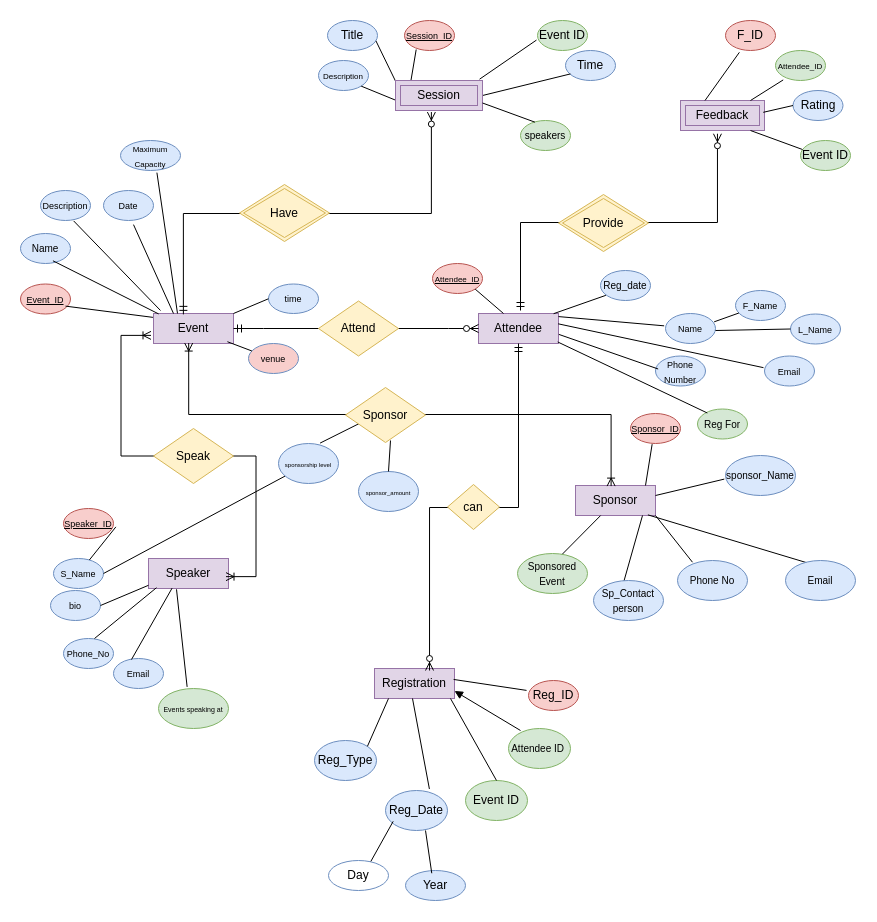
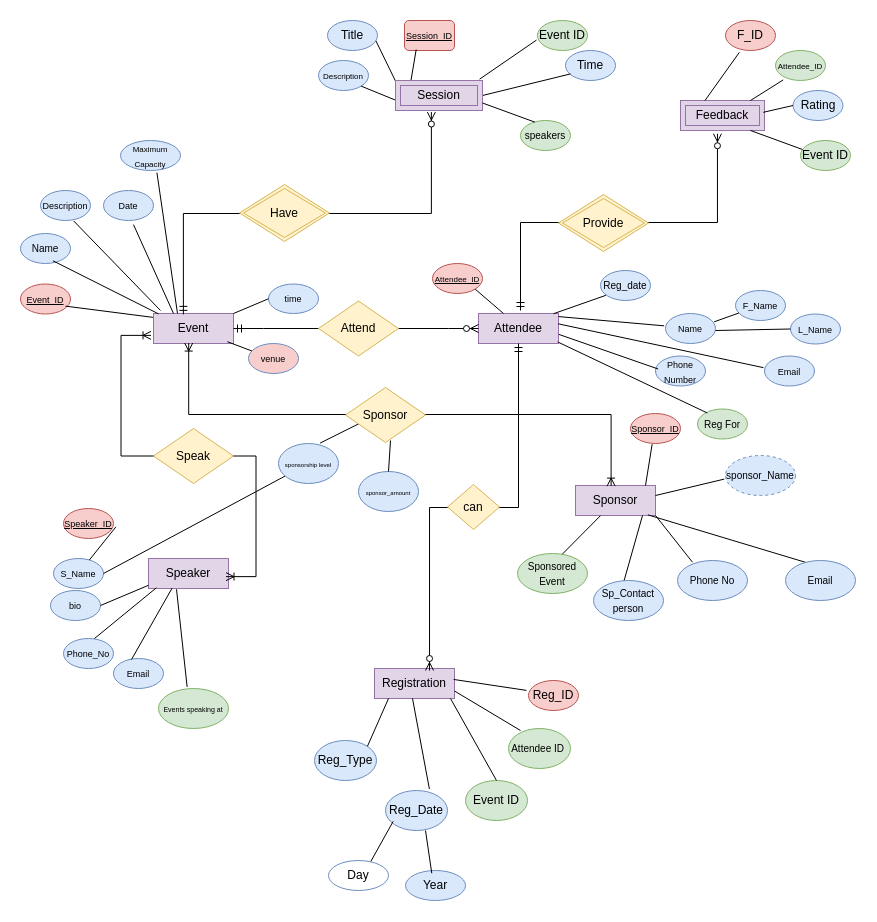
- <mxCell id="61" value="&lt;font style=&quot;font-size: 9px;&quot;&gt;&lt;u&gt;Session_ID&lt;/u&gt;&lt;/font&gt;" style="ellipse;whiteSpace=wrap;html=1;align=center;spacing=-2;fillColor=#f8cecc;strokeColor=#b85450;" parent="1" vertex="1"><mxGeometry x="404" y="20" width="50" height="30" as="geometry" /></mxCell>
+ <mxCell id="61" value="&lt;font style=&quot;font-size: 9px;&quot;&gt;&lt;u&gt;Session_ID&lt;/u&gt;&lt;/font&gt;" style="whiteSpace=wrap;html=1;align=center;spacing=-2;fillColor=#f8cecc;strokeColor=#b85450;rounded=1;" parent="1" vertex="1"><mxGeometry x="404" y="20" width="50" height="30" as="geometry" /></mxCell>
- <mxCell id="49" value="&lt;font size=&quot;1&quot;&gt;sponsor_Name&lt;/font&gt;" style="ellipse;whiteSpace=wrap;html=1;align=center;spacing=-2;fillColor=#dae8fc;strokeColor=#6c8ebf;" parent="1" vertex="1"><mxGeometry x="725" y="455" width="70" height="40" as="geometry" /></mxCell>
+ <mxCell id="49" value="&lt;font size=&quot;1&quot;&gt;sponsor_Name&lt;/font&gt;" style="ellipse;whiteSpace=wrap;html=1;align=center;spacing=-2;fillColor=#dae8fc;strokeColor=#6c8ebf;dashed=1;" parent="1" vertex="1"><mxGeometry x="725" y="455" width="70" height="40" as="geometry" /></mxCell>
- <mxCell id="84" value="" style="endArrow=block;html=1;rounded=0;entryX=1;entryY=0.75;entryDx=0;entryDy=0;exitX=0.194;exitY=0.05;exitDx=0;exitDy=0;exitPerimeter=0;" parent="1" source="75" target="6" edge="1"><mxGeometry width="50" height="50" relative="1" as="geometry"><mxPoint x="527" y="700.5" as="sourcePoint" /><mxPoint x="465" y="689.5" as="targetPoint" /></mxGeometry></mxCell>
+ <mxCell id="84" value="" style="endArrow=none;html=1;rounded=0;entryX=1;entryY=0.75;entryDx=0;entryDy=0;exitX=0.194;exitY=0.05;exitDx=0;exitDy=0;exitPerimeter=0;" parent="1" source="75" target="6" edge="1"><mxGeometry width="50" height="50" relative="1" as="geometry"><mxPoint x="527" y="700.5" as="sourcePoint" /><mxPoint x="465" y="689.5" as="targetPoint" /></mxGeometry></mxCell>
